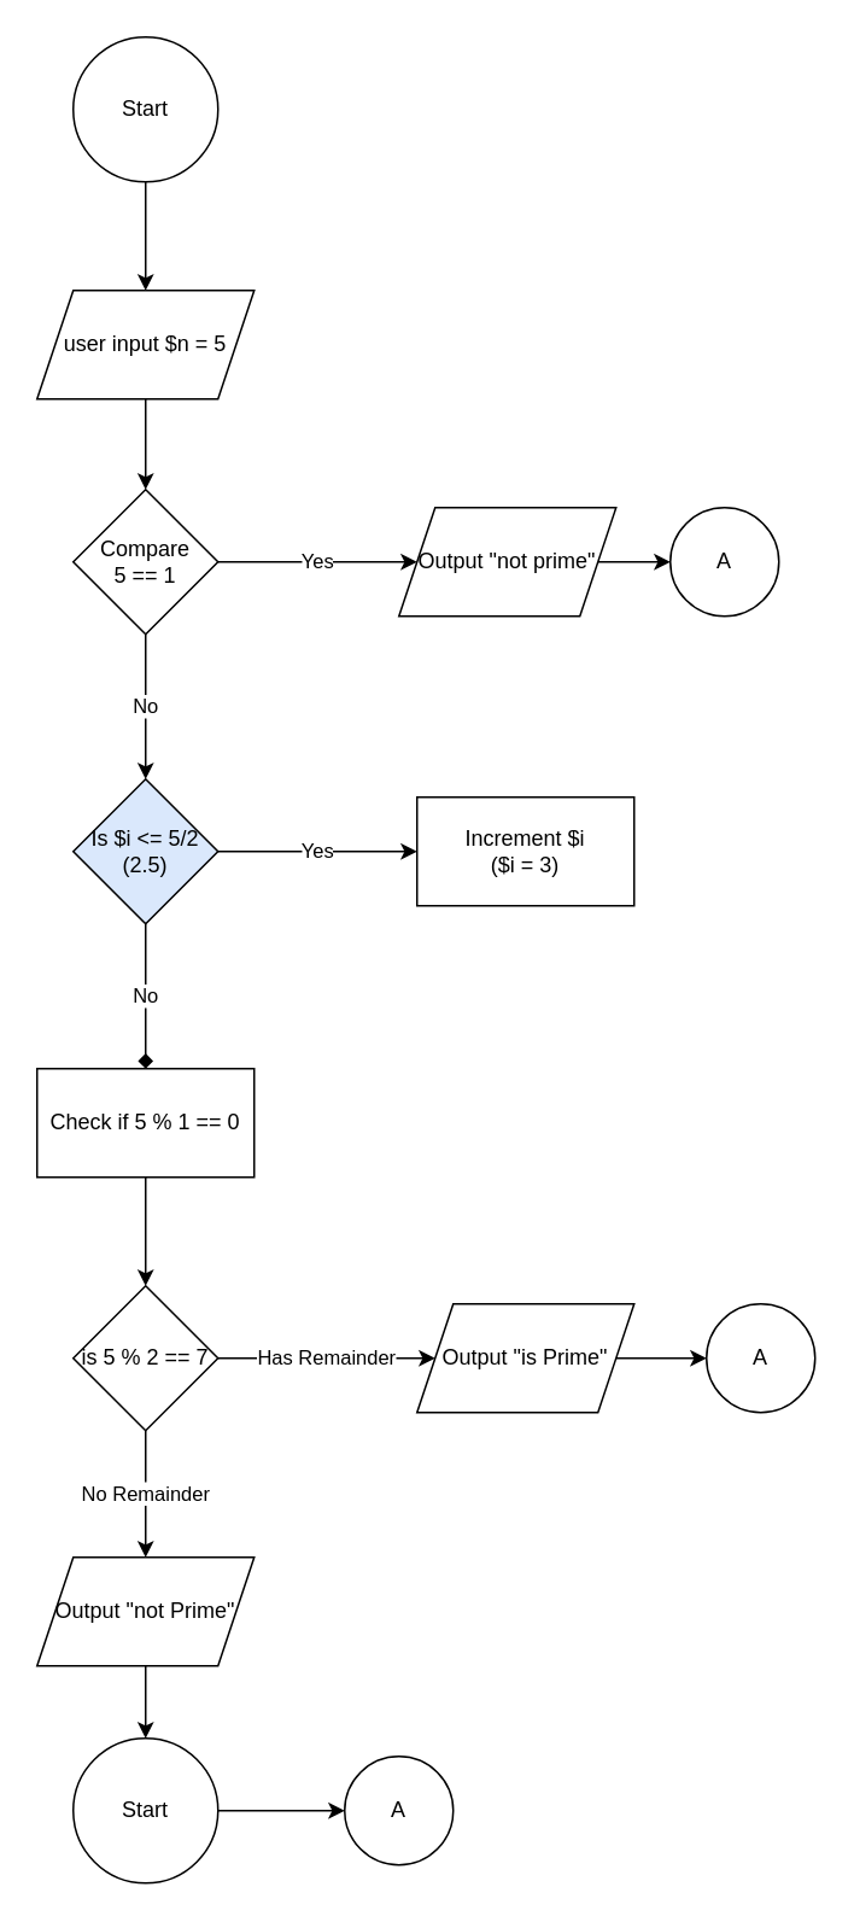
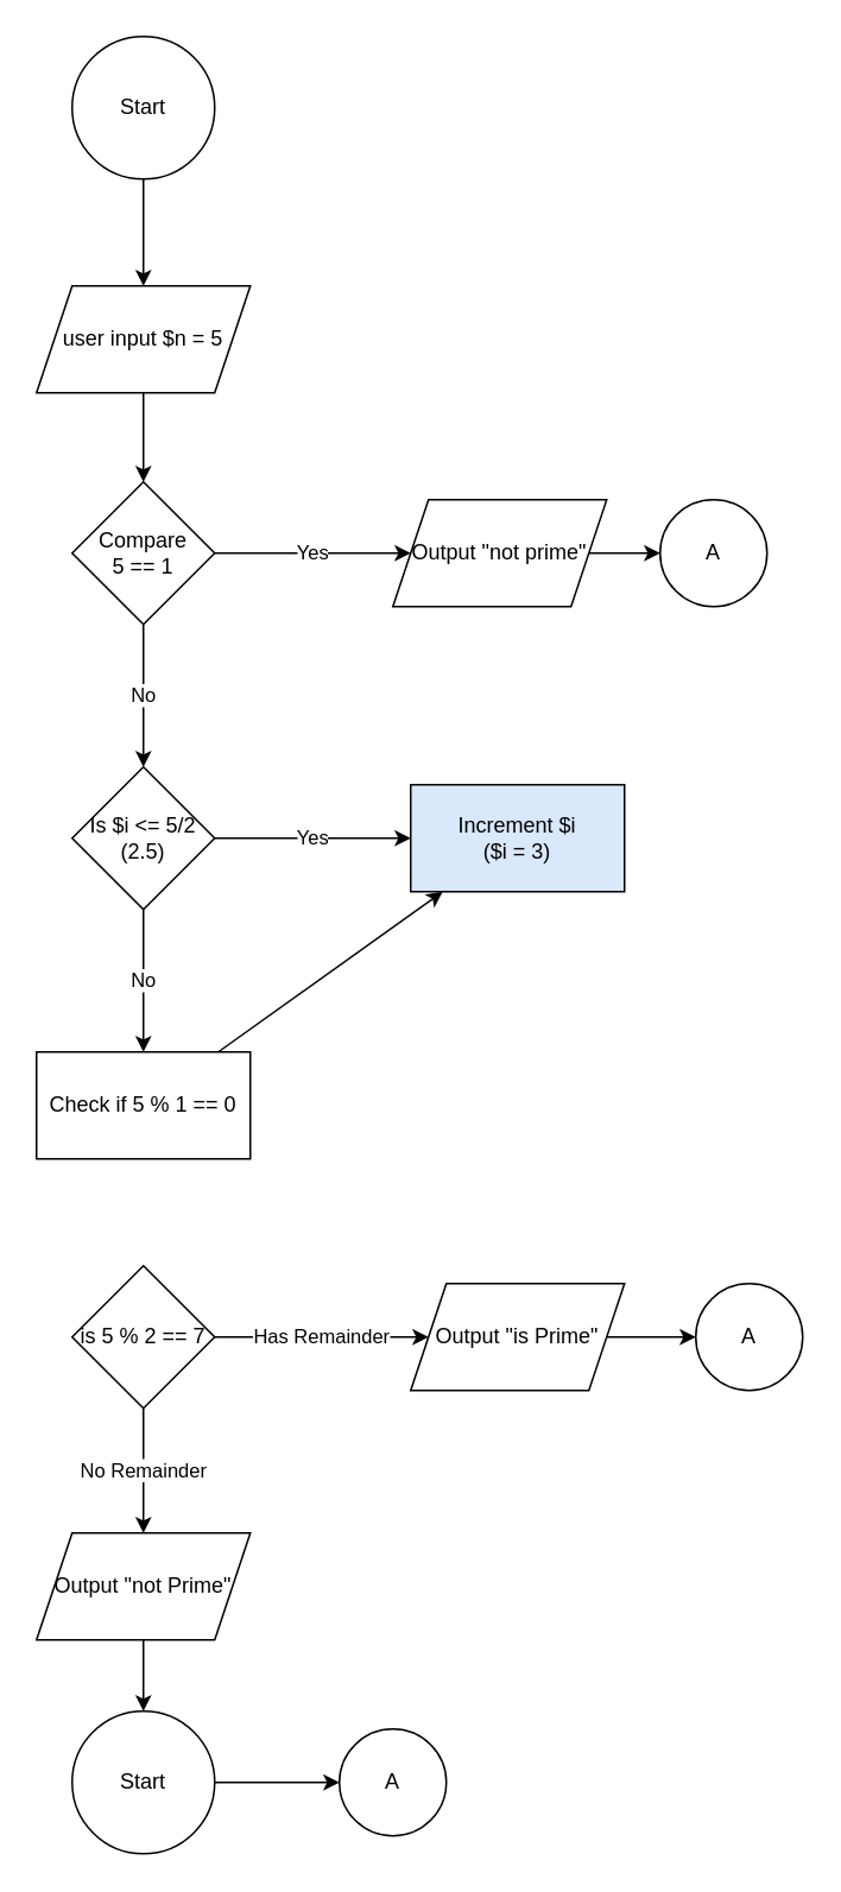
- <mxCell id="13" value="Is $i &amp;lt;= 5/2&lt;br&gt;(2.5)" style="rhombus;whiteSpace=wrap;html=1;fillColor=#dae8fc;" vertex="1" parent="1"><mxGeometry x="40" y="430" width="80" height="80" as="geometry" /></mxCell>
+ <mxCell id="13" value="Is $i &amp;lt;= 5/2&lt;br&gt;(2.5)" style="rhombus;whiteSpace=wrap;html=1;" vertex="1" parent="1"><mxGeometry x="40" y="430" width="80" height="80" as="geometry" /></mxCell>
- <mxCell id="14" value="Increment $i&lt;br&gt;($i = 3)" style="rounded=0;whiteSpace=wrap;html=1;" vertex="1" parent="1"><mxGeometry x="230" y="440" width="120" height="60" as="geometry" /></mxCell>
+ <mxCell id="14" value="Increment $i&lt;br&gt;($i = 3)" style="rounded=0;whiteSpace=wrap;html=1;fillColor=#dae8fc;" vertex="1" parent="1"><mxGeometry x="230" y="440" width="120" height="60" as="geometry" /></mxCell>
- <mxCell id="12" value="No" style="edgeStyle=none;html=1;entryX=0.5;entryY=0;entryDx=0;entryDy=0;endArrow=diamond;" edge="1" parent="1" source="13" target="16"><mxGeometry relative="1" as="geometry" /></mxCell>
+ <mxCell id="12" value="No" style="edgeStyle=none;html=1;entryX=0.5;entryY=0;entryDx=0;entryDy=0;" edge="1" parent="1" source="13" target="16"><mxGeometry relative="1" as="geometry" /></mxCell>
- <mxCell id="15" style="edgeStyle=none;html=1;entryX=0.5;entryY=0;entryDx=0;entryDy=0;" edge="1" parent="1" source="16" target="19"><mxGeometry relative="1" as="geometry" /></mxCell>
+ <mxCell id="15" style="edgeStyle=none;html=1;" edge="1" parent="1" source="16" target="14"><mxGeometry relative="1" as="geometry" /></mxCell>
